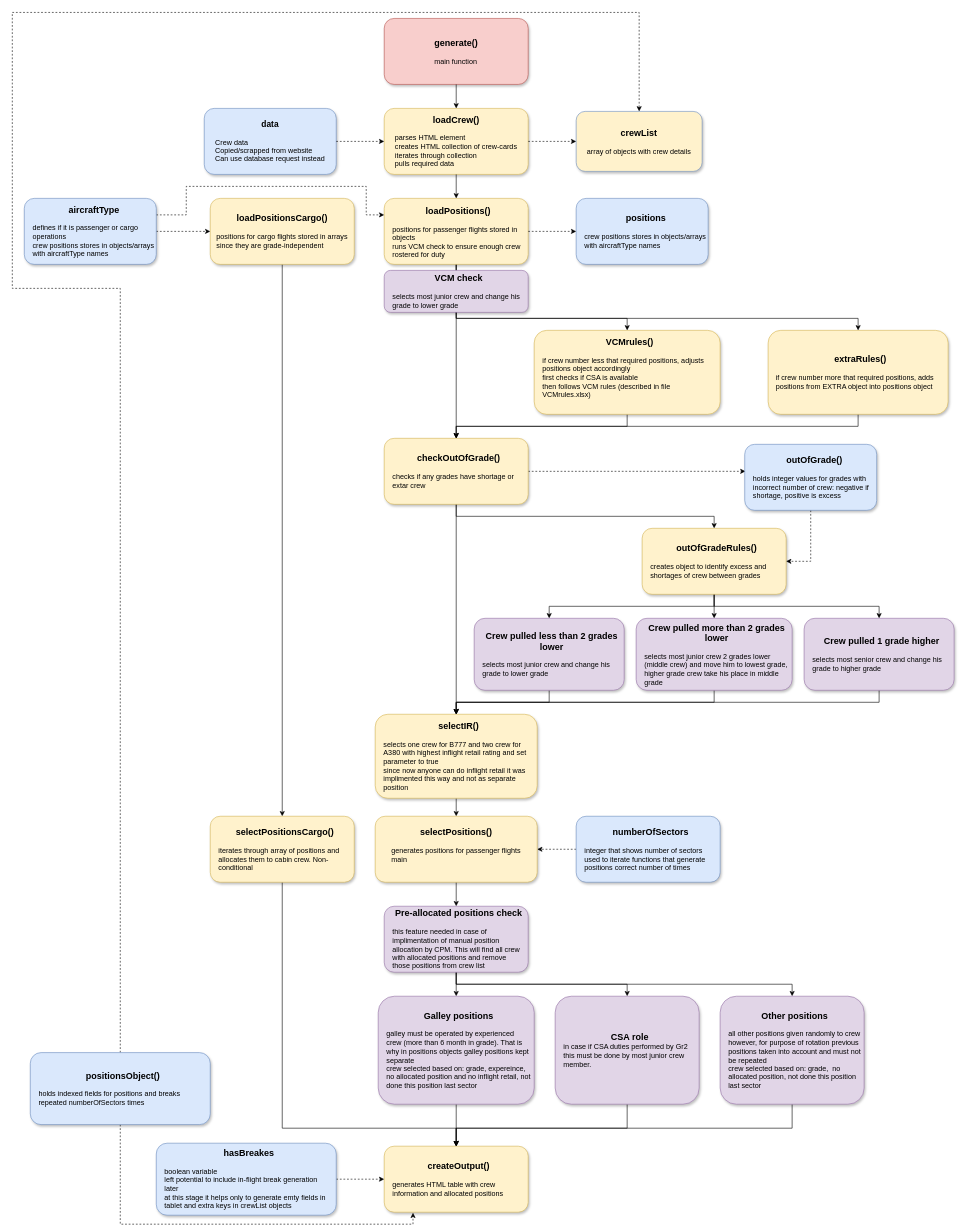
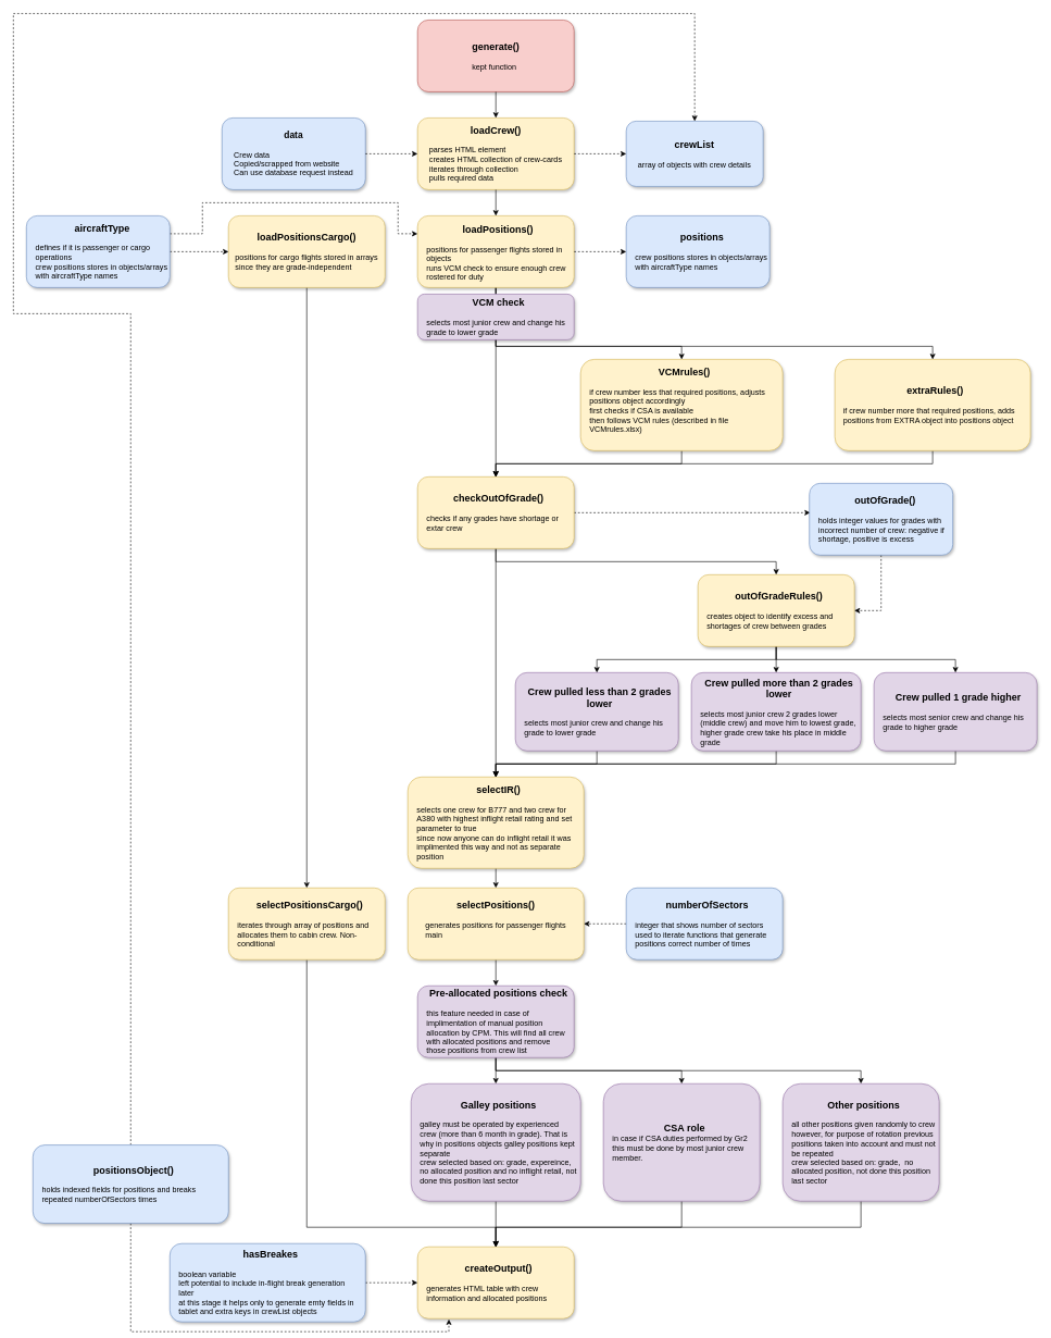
- <mxCell id="50" value="&lt;b&gt;&lt;font style=&quot;font-size: 15px&quot;&gt;generate()&lt;/font&gt;&lt;/b&gt;&lt;br&gt;&lt;br&gt;&lt;div style=&quot;text-align: left&quot;&gt;main function&lt;/div&gt;" style="rounded=1;whiteSpace=wrap;html=1;fillColor=#f8cecc;strokeColor=#b85450;shadow=1;sketch=0;glass=0;" parent="1" vertex="1"><mxGeometry x="640" y="30" width="240" height="110" as="geometry" /></mxCell>
+ <mxCell id="50" value="&lt;b&gt;&lt;font style=&quot;font-size: 15px&quot;&gt;generate()&lt;/font&gt;&lt;/b&gt;&lt;br&gt;&lt;br&gt;&lt;div style=&quot;text-align: left&quot;&gt;kept function&lt;/div&gt;" style="rounded=1;whiteSpace=wrap;html=1;fillColor=#f8cecc;strokeColor=#b85450;shadow=1;sketch=0;glass=0;" parent="1" vertex="1"><mxGeometry x="640" y="30" width="240" height="110" as="geometry" /></mxCell>
- <mxCell id="46" value="&lt;font style=&quot;font-size: 15px&quot;&gt;&lt;b&gt;crewList&lt;/b&gt;&lt;/font&gt;&lt;br&gt;&lt;br&gt;array of objects with crew details" style="rounded=1;whiteSpace=wrap;html=1;fillColor=#fff2cc;strokeColor=#6c8ebf;shadow=1;sketch=0;glass=0;" parent="1" vertex="1"><mxGeometry x="960" y="185" width="210" height="100" as="geometry" /></mxCell>
+ <mxCell id="46" value="&lt;font style=&quot;font-size: 15px&quot;&gt;&lt;b&gt;crewList&lt;/b&gt;&lt;/font&gt;&lt;br&gt;&lt;br&gt;array of objects with crew details" style="rounded=1;whiteSpace=wrap;html=1;fillColor=#dae8fc;strokeColor=#6c8ebf;shadow=1;sketch=0;glass=0;" parent="1" vertex="1"><mxGeometry x="960" y="185" width="210" height="100" as="geometry" /></mxCell>
